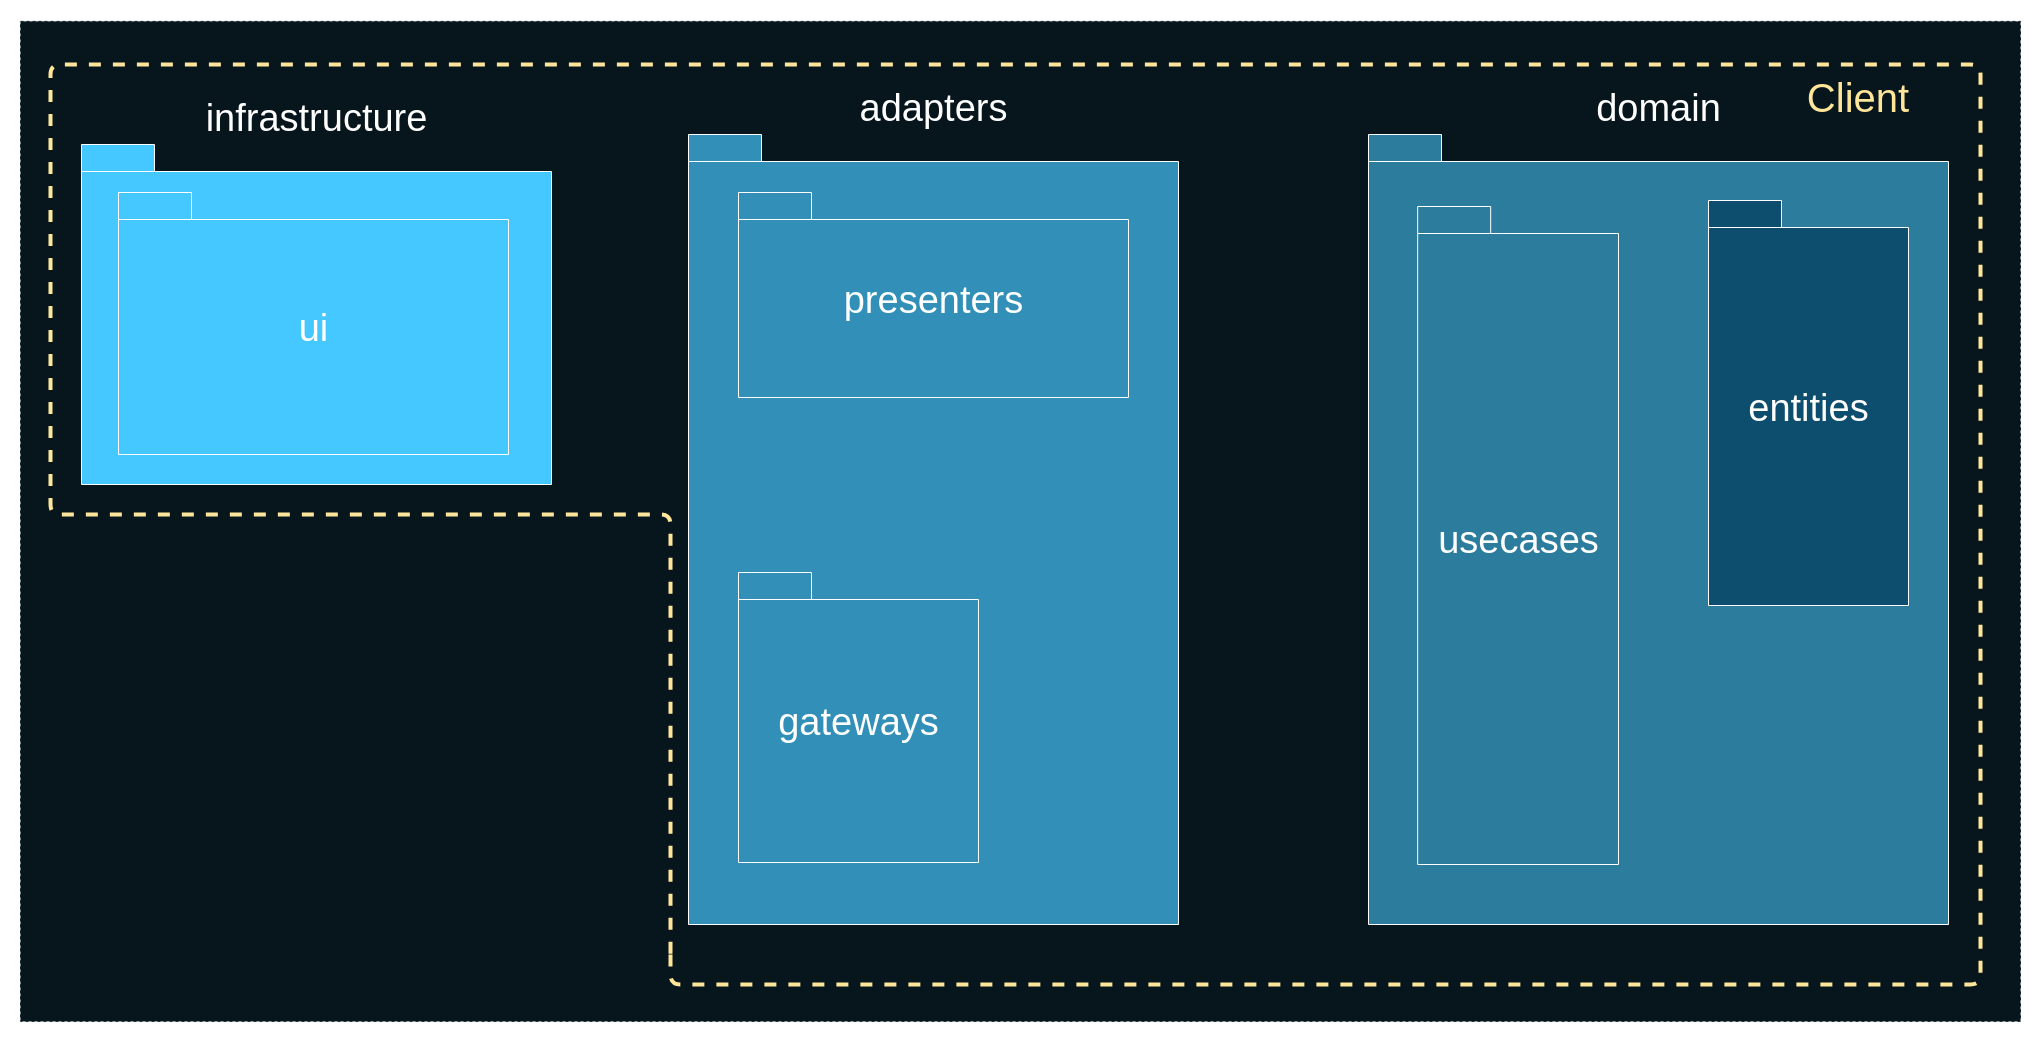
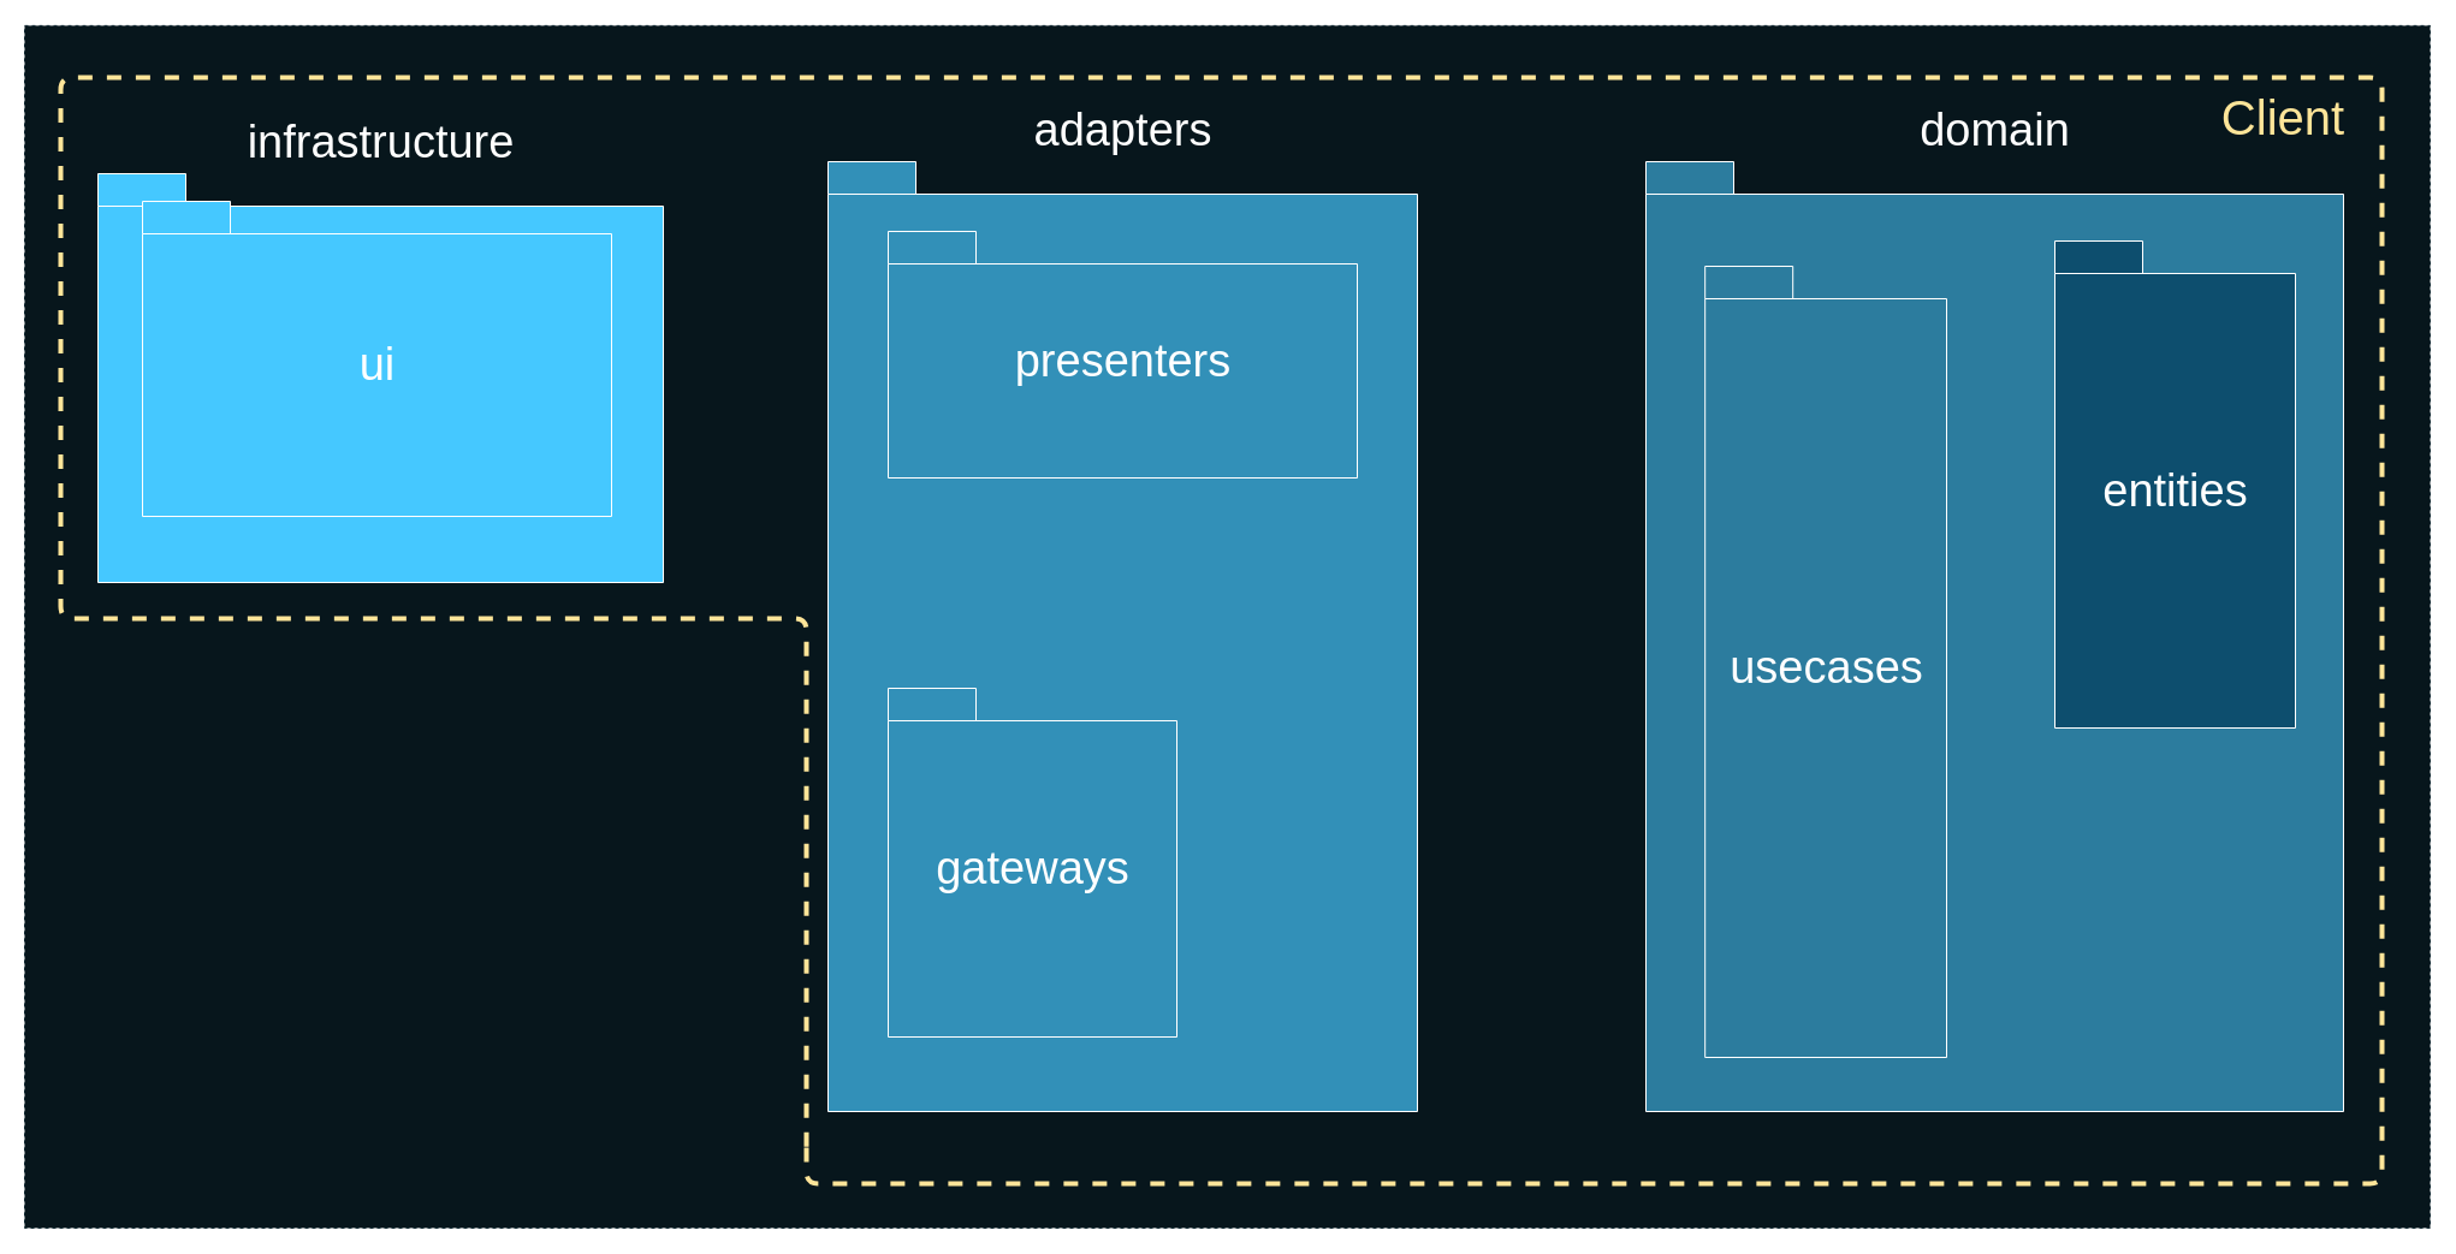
- <mxCell id="15" value="&lt;font color=&quot;#ffe599&quot;&gt;Client&lt;/font&gt;" style="text;html=1;strokeColor=none;fillColor=none;align=center;verticalAlign=middle;whiteSpace=wrap;rounded=0;fontColor=#3CBBED;fontSize=40;" parent="14" vertex="1"><mxGeometry x="1672" y="3" width="212" height="60" as="geometry" /></mxCell>
+ <mxCell id="15" value="&lt;font color=&quot;#ffe599&quot;&gt;Client&lt;/font&gt;" style="text;html=1;strokeColor=none;fillColor=none;align=center;verticalAlign=middle;whiteSpace=wrap;rounded=0;fontColor=#3CBBED;fontSize=40;" parent="14" vertex="1"><mxGeometry x="1712" y="3" width="212" height="60" as="geometry" /></mxCell>
- <mxCell id="4" value="&lt;font color=&quot;#ffffff&quot; style=&quot;font-size: 38px&quot;&gt;ui&lt;/font&gt;" style="shape=folder;fontStyle=0;spacingTop=10;tabWidth=73;tabHeight=27;tabPosition=left;html=1;strokeColor=#FFFFFF;fillColor=#45C8FF;" parent="1" vertex="1"><mxGeometry x="118" y="192" width="390" height="262" as="geometry" /></mxCell>
+ <mxCell id="4" value="&lt;font color=&quot;#ffffff&quot; style=&quot;font-size: 38px&quot;&gt;ui&lt;/font&gt;" style="shape=folder;fontStyle=0;spacingTop=10;tabWidth=73;tabHeight=27;tabPosition=left;html=1;strokeColor=#FFFFFF;fillColor=#45C8FF;" parent="1" vertex="1"><mxGeometry x="118" y="167" width="390" height="262" as="geometry" /></mxCell>
- <mxCell id="12" value="&lt;font color=&quot;#ffffff&quot; style=&quot;font-size: 38px&quot;&gt;usecases&lt;/font&gt;" style="shape=folder;fontStyle=0;spacingTop=10;tabWidth=73;tabHeight=27;tabPosition=left;html=1;strokeColor=#FFFFFF;fillColor=#2C7C9E;" parent="9" vertex="1"><mxGeometry x="49.18" y="72" width="200.82" height="658" as="geometry" /></mxCell>
+ <mxCell id="12" value="&lt;font color=&quot;#ffffff&quot; style=&quot;font-size: 38px&quot;&gt;usecases&lt;/font&gt;" style="shape=folder;fontStyle=0;spacingTop=10;tabWidth=73;tabHeight=27;tabPosition=left;html=1;strokeColor=#FFFFFF;fillColor=#2C7C9E;" parent="9" vertex="1"><mxGeometry x="49.18" y="87" width="200.82" height="658" as="geometry" /></mxCell>
